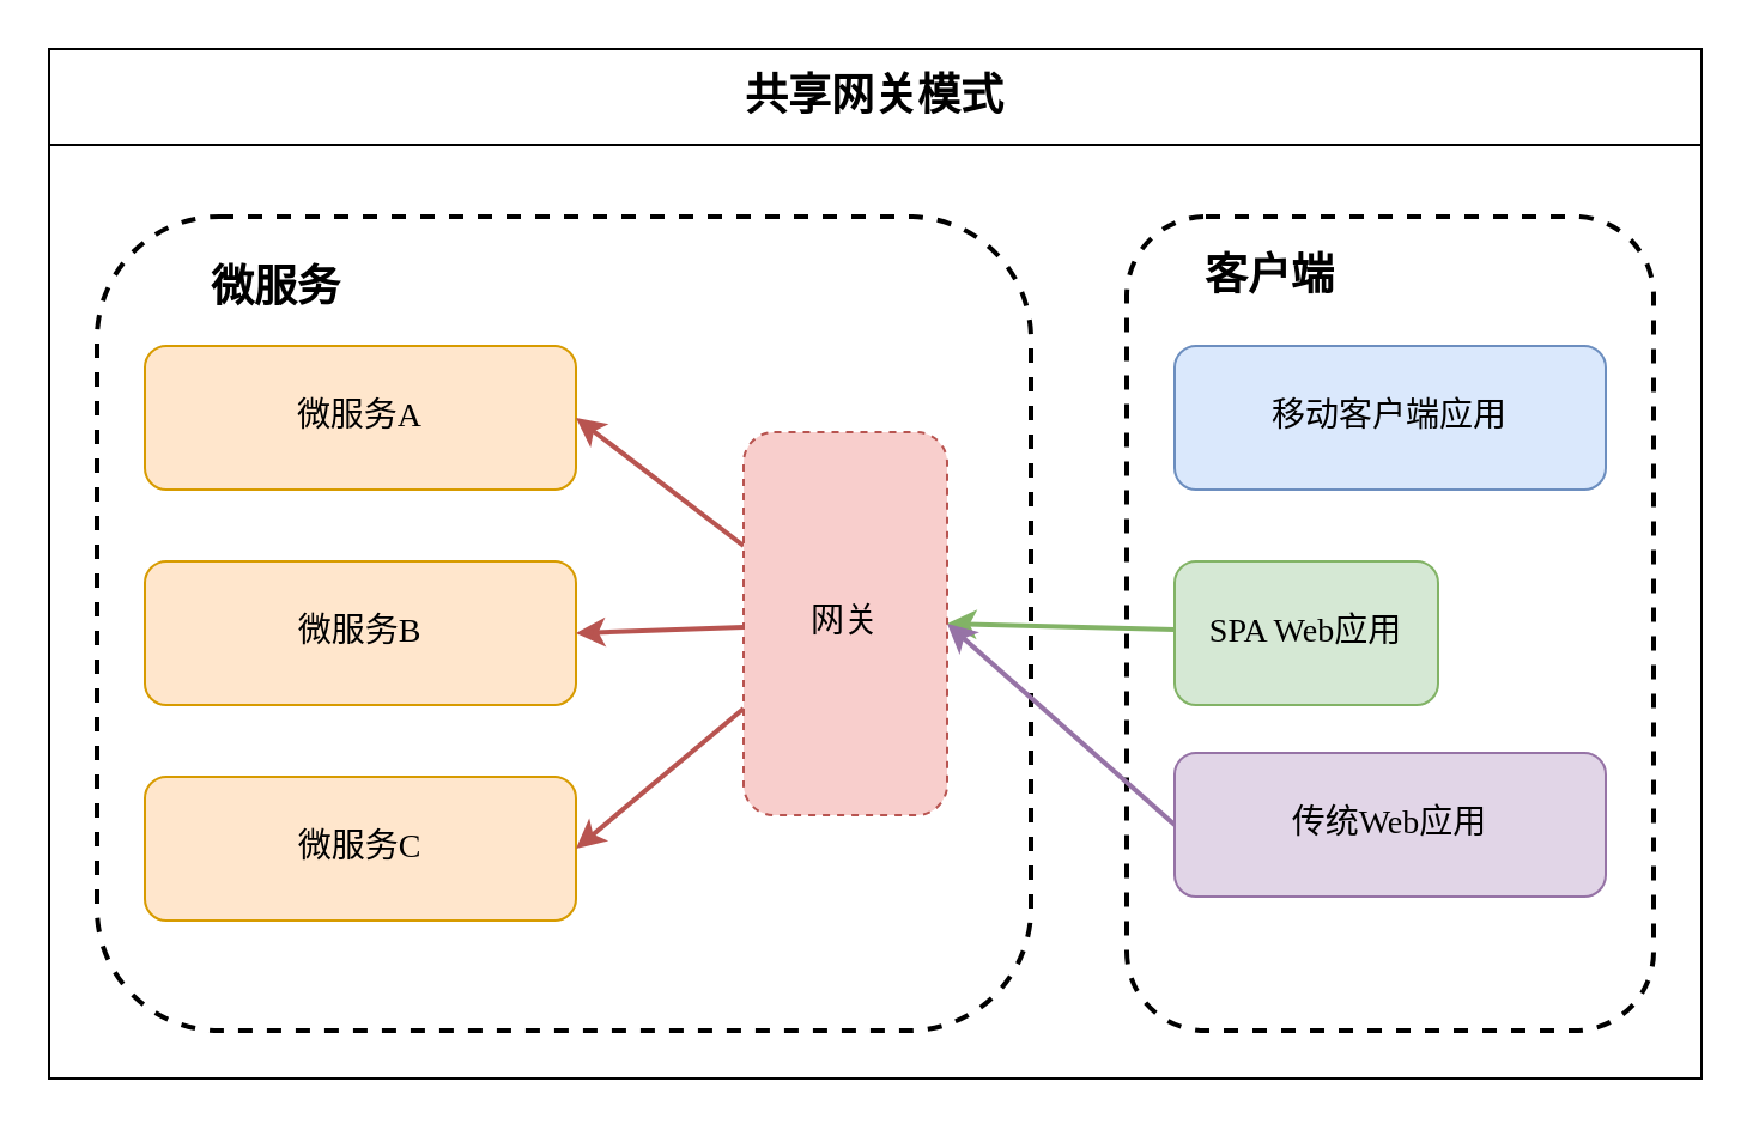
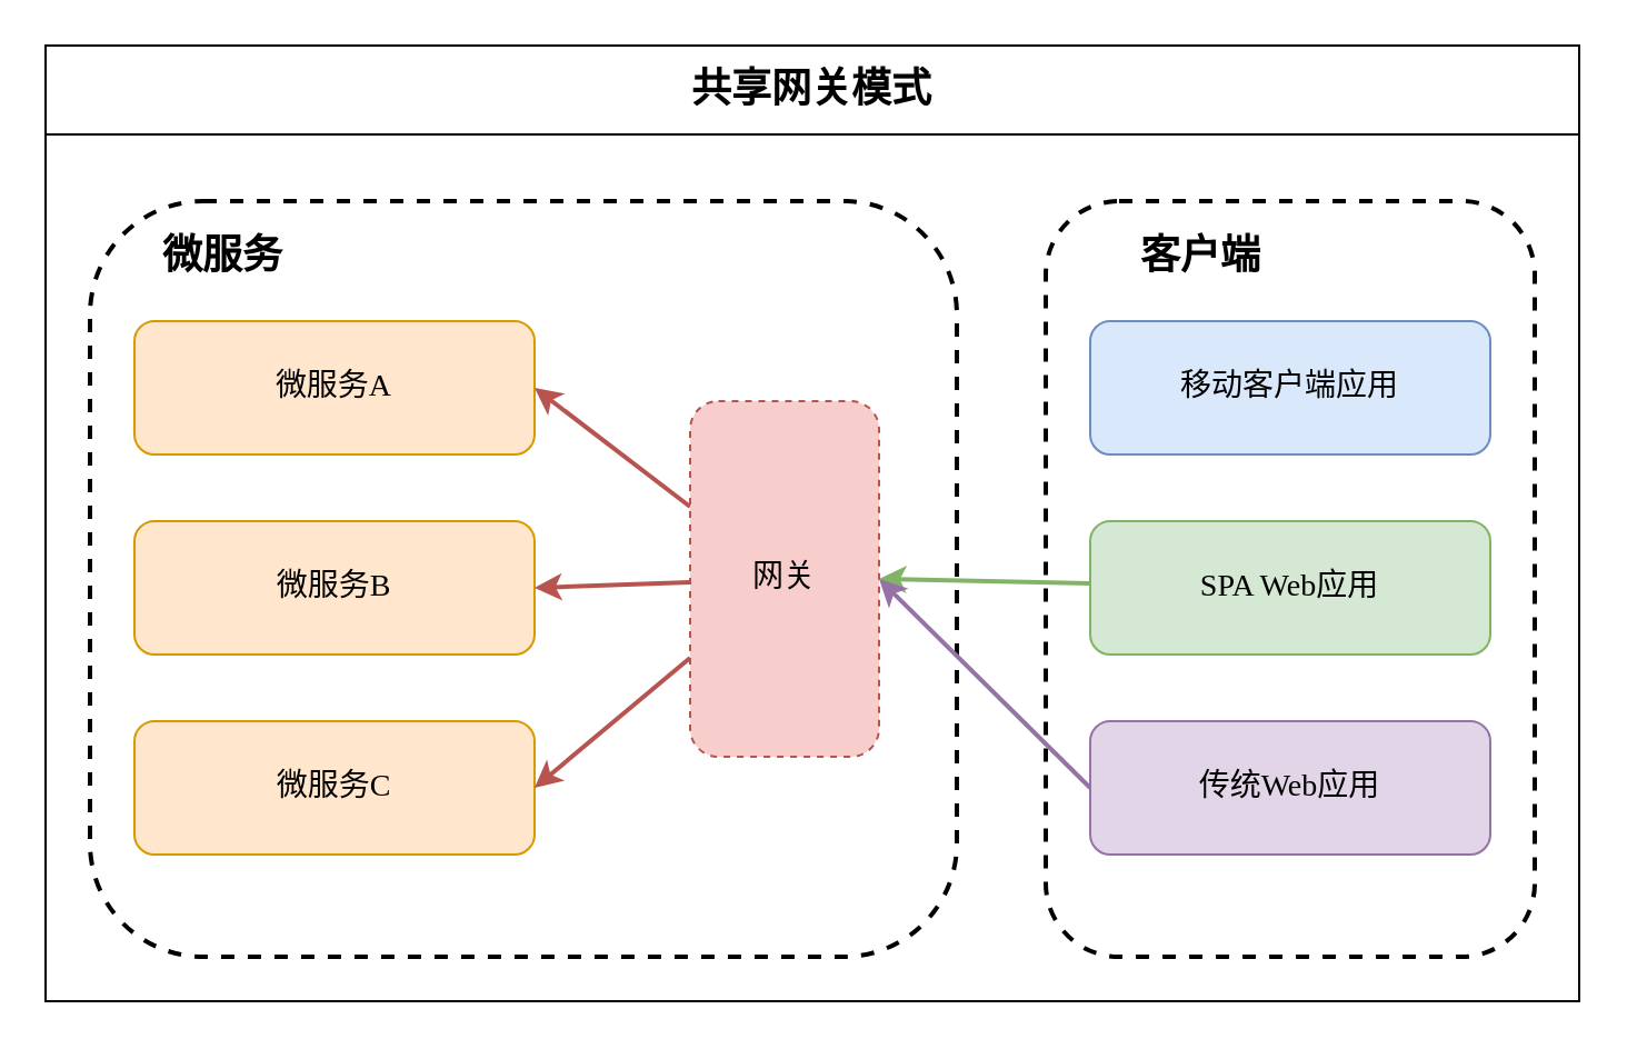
- <mxCell id="14" value="客户端" style="text;html=1;strokeColor=none;fillColor=none;align=center;verticalAlign=middle;whiteSpace=wrap;rounded=0;fontSize=18;fontStyle=1;fontFamily=Comic Sans MS;" parent="1" vertex="1"><mxGeometry x="490" y="100" width="80" height="30" as="geometry" /></mxCell>
+ <mxCell id="14" value="客户端" style="text;html=1;strokeColor=none;fillColor=none;align=center;verticalAlign=middle;whiteSpace=wrap;rounded=0;fontSize=18;fontStyle=1;fontFamily=Comic Sans MS;" parent="1" vertex="1"><mxGeometry x="500" y="100" width="80" height="30" as="geometry" /></mxCell>
- <mxCell id="8" value="微服务" style="text;html=1;strokeColor=none;fillColor=none;align=center;verticalAlign=middle;whiteSpace=wrap;rounded=0;fontSize=18;fontStyle=1;fontFamily=Comic Sans MS;" parent="1" vertex="1"><mxGeometry x="75" y="105" width="80" height="30" as="geometry" /></mxCell>
+ <mxCell id="8" value="微服务" style="text;html=1;strokeColor=none;fillColor=none;align=center;verticalAlign=middle;whiteSpace=wrap;rounded=0;fontSize=18;fontStyle=1;fontFamily=Comic Sans MS;" parent="1" vertex="1"><mxGeometry x="60" y="100" width="80" height="30" as="geometry" /></mxCell>
- <mxCell id="11" value="SPA Web应用" style="rounded=1;whiteSpace=wrap;html=1;fillColor=#d5e8d4;strokeColor=#82b366;fontSize=14;fontFamily=Comic Sans MS;" parent="1" vertex="1"><mxGeometry x="490" y="234" width="110" height="60" as="geometry" /></mxCell>
+ <mxCell id="11" value="SPA Web应用" style="rounded=1;whiteSpace=wrap;html=1;fillColor=#d5e8d4;strokeColor=#82b366;fontSize=14;fontFamily=Comic Sans MS;" parent="1" vertex="1"><mxGeometry x="490" y="234" width="180" height="60" as="geometry" /></mxCell>
- <mxCell id="13" value="传统Web应用" style="rounded=1;whiteSpace=wrap;html=1;fillColor=#e1d5e7;strokeColor=#9673a6;fontSize=14;fontFamily=Comic Sans MS;" parent="1" vertex="1"><mxGeometry x="490" y="314" width="180" height="60" as="geometry" /></mxCell>
+ <mxCell id="13" value="传统Web应用" style="rounded=1;whiteSpace=wrap;html=1;fillColor=#e1d5e7;strokeColor=#9673a6;fontSize=14;fontFamily=Comic Sans MS;" parent="1" vertex="1"><mxGeometry x="490" y="324" width="180" height="60" as="geometry" /></mxCell>
